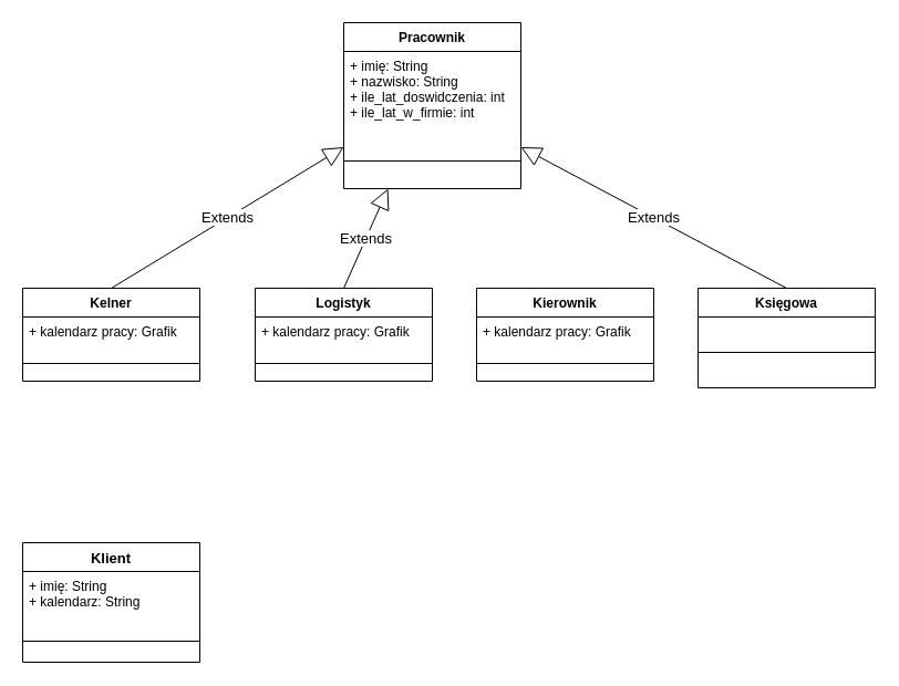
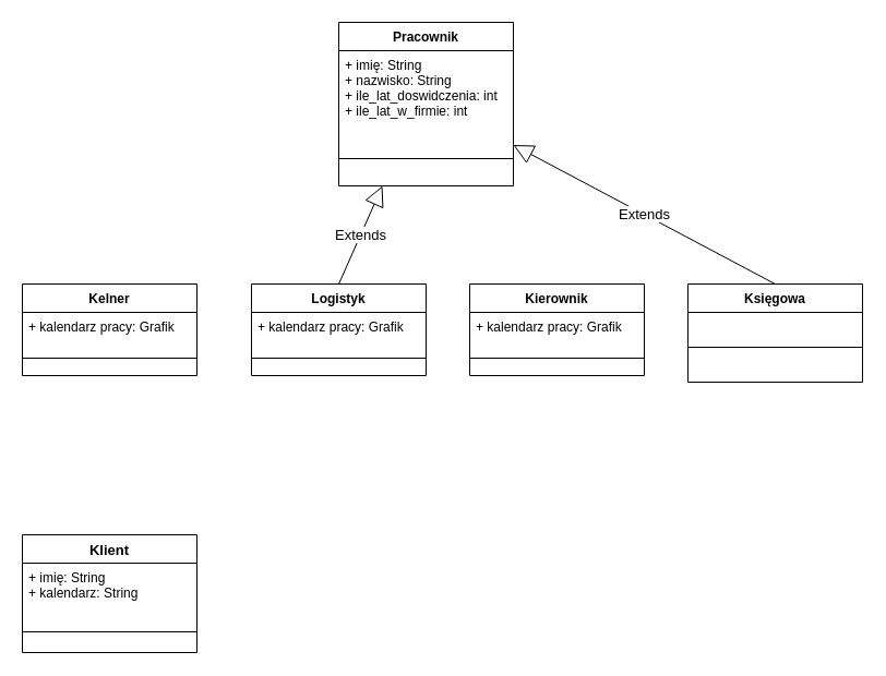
- <mxCell id="16" value="Extends" style="endArrow=block;endSize=16;endFill=0;html=1;fontSize=13;exitX=0.5;exitY=0;exitDx=0;exitDy=0;entryX=0;entryY=0.75;entryDx=0;entryDy=0;" edge="1" parent="1" source="5" target="2"><mxGeometry width="160" relative="1" as="geometry"><mxPoint x="100" y="200" as="sourcePoint" /><mxPoint x="350" y="170" as="targetPoint" /></mxGeometry></mxCell>
